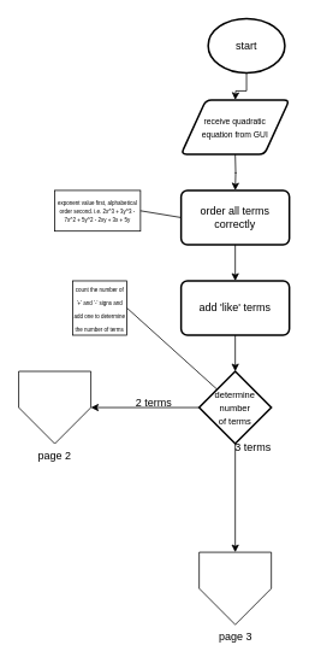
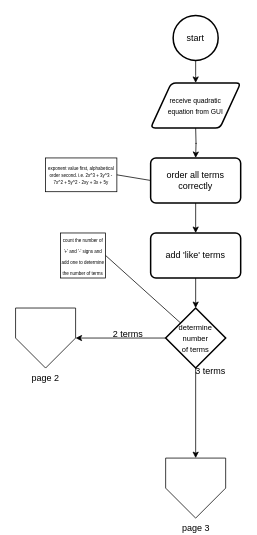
- <mxCell id="3" value="start" style="rounded=1;whiteSpace=wrap;html=1;strokeWidth=2;shape=mxgraph.flowchart.start_2;" parent="1" vertex="1"><mxGeometry x="230" y="20" width="85" height="60" as="geometry" /></mxCell>
+ <mxCell id="3" value="start" style="rounded=1;whiteSpace=wrap;html=1;strokeWidth=2;shape=mxgraph.flowchart.start_2;" parent="1" vertex="1"><mxGeometry x="230" y="20" width="60" height="60" as="geometry" /></mxCell>
